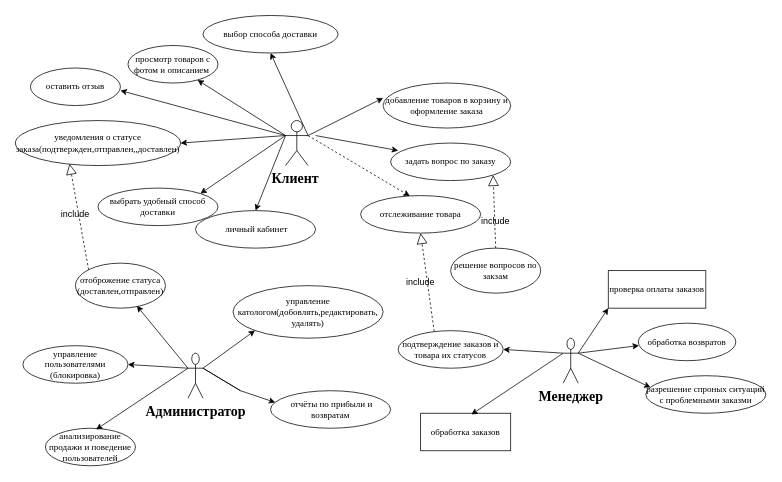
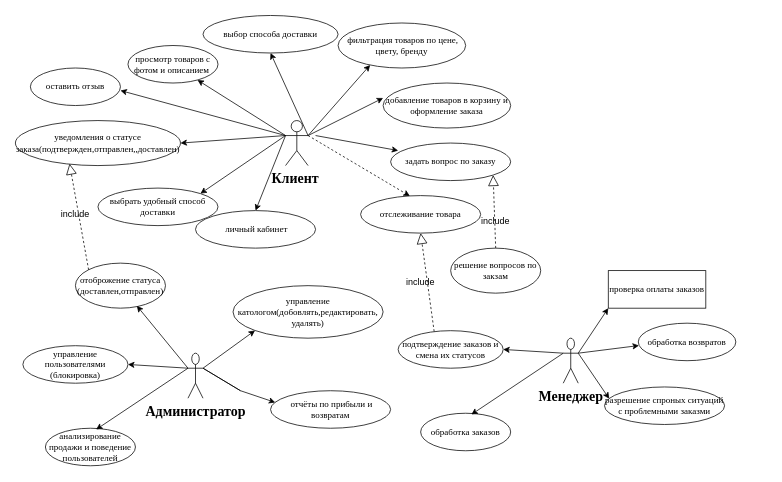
+ <mxCell id="5" value="&lt;span style=&quot;font-family: &amp;quot;Times New Roman&amp;quot;, serif;&quot;&gt;&lt;font style=&quot;font-size: 12px;&quot;&gt;&amp;nbsp;фильтрация товаров по цене,&lt;br&gt;цвету, бренду&lt;/font&gt;&lt;/span&gt;" style="ellipse;whiteSpace=wrap;html=1;" parent="1" vertex="1"><mxGeometry x="450" y="30" width="170" height="60" as="geometry" /></mxCell>
+ <mxCell id="6" value="" style="endArrow=classic;html=1;rounded=0;entryX=0.251;entryY=0.933;entryDx=0;entryDy=0;entryPerimeter=0;exitX=1;exitY=0.333;exitDx=0;exitDy=0;exitPerimeter=0;" parent="1" target="5" edge="1" source="2"><mxGeometry width="50" height="50" relative="1" as="geometry"><mxPoint x="450" y="190" as="sourcePoint" /><mxPoint x="720" y="200" as="targetPoint" /></mxGeometry></mxCell>
- <mxCell id="31" value="&lt;span style=&quot;font-family: &amp;quot;Times New Roman&amp;quot;, serif;&quot;&gt;&lt;font style=&quot;font-size: 12px;&quot;&gt;подтверждение заказов и товара их статусов&lt;/font&gt;&lt;/span&gt;" style="ellipse;whiteSpace=wrap;html=1;" parent="1" vertex="1"><mxGeometry x="530" y="440" width="140" height="50" as="geometry" /></mxCell>
+ <mxCell id="31" value="&lt;span style=&quot;font-family: &amp;quot;Times New Roman&amp;quot;, serif;&quot;&gt;&lt;font style=&quot;font-size: 12px;&quot;&gt;подтверждение заказов и смена их статусов&lt;/font&gt;&lt;/span&gt;" style="ellipse;whiteSpace=wrap;html=1;" parent="1" vertex="1"><mxGeometry x="530" y="440" width="140" height="50" as="geometry" /></mxCell>
- <mxCell id="33" value="&lt;font face=&quot;Times New Roman, serif&quot;&gt;разрешение спроных ситуаций с проблемными заказми&lt;/font&gt;" style="ellipse;whiteSpace=wrap;html=1;" parent="1" vertex="1"><mxGeometry x="860" y="500" width="160" height="50" as="geometry" /></mxCell>
+ <mxCell id="33" value="&lt;font face=&quot;Times New Roman, serif&quot;&gt;разрешение спроных ситуаций с проблемными заказми&lt;/font&gt;" style="ellipse;whiteSpace=wrap;html=1;" parent="1" vertex="1"><mxGeometry x="805" y="515" width="160" height="50" as="geometry" /></mxCell>
- <mxCell id="28" value="&lt;font face=&quot;Times New Roman, serif&quot;&gt;обработка заказов&lt;/font&gt;" style="whiteSpace=wrap;html=1;rounded=0;" parent="1" vertex="1"><mxGeometry x="560" y="550" width="120" height="50" as="geometry" /></mxCell>
+ <mxCell id="28" value="&lt;font face=&quot;Times New Roman, serif&quot;&gt;обработка заказов&lt;/font&gt;" style="ellipse;whiteSpace=wrap;html=1;" parent="1" vertex="1"><mxGeometry x="560" y="550" width="120" height="50" as="geometry" /></mxCell>
